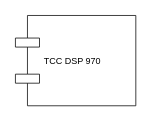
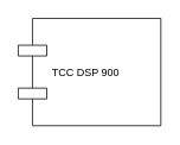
- <mxCell id="2" value="TCC DSP 970 " style="shape=component;align=left;spacingLeft=36;" vertex="1" parent="1"><mxGeometry x="20" y="20" width="160" height="120" as="geometry" /></mxCell>
+ <mxCell id="2" value="TCC DSP 900 " style="shape=component;align=left;spacingLeft=36;" vertex="1" parent="1"><mxGeometry x="20" y="20" width="160" height="120" as="geometry" /></mxCell>
